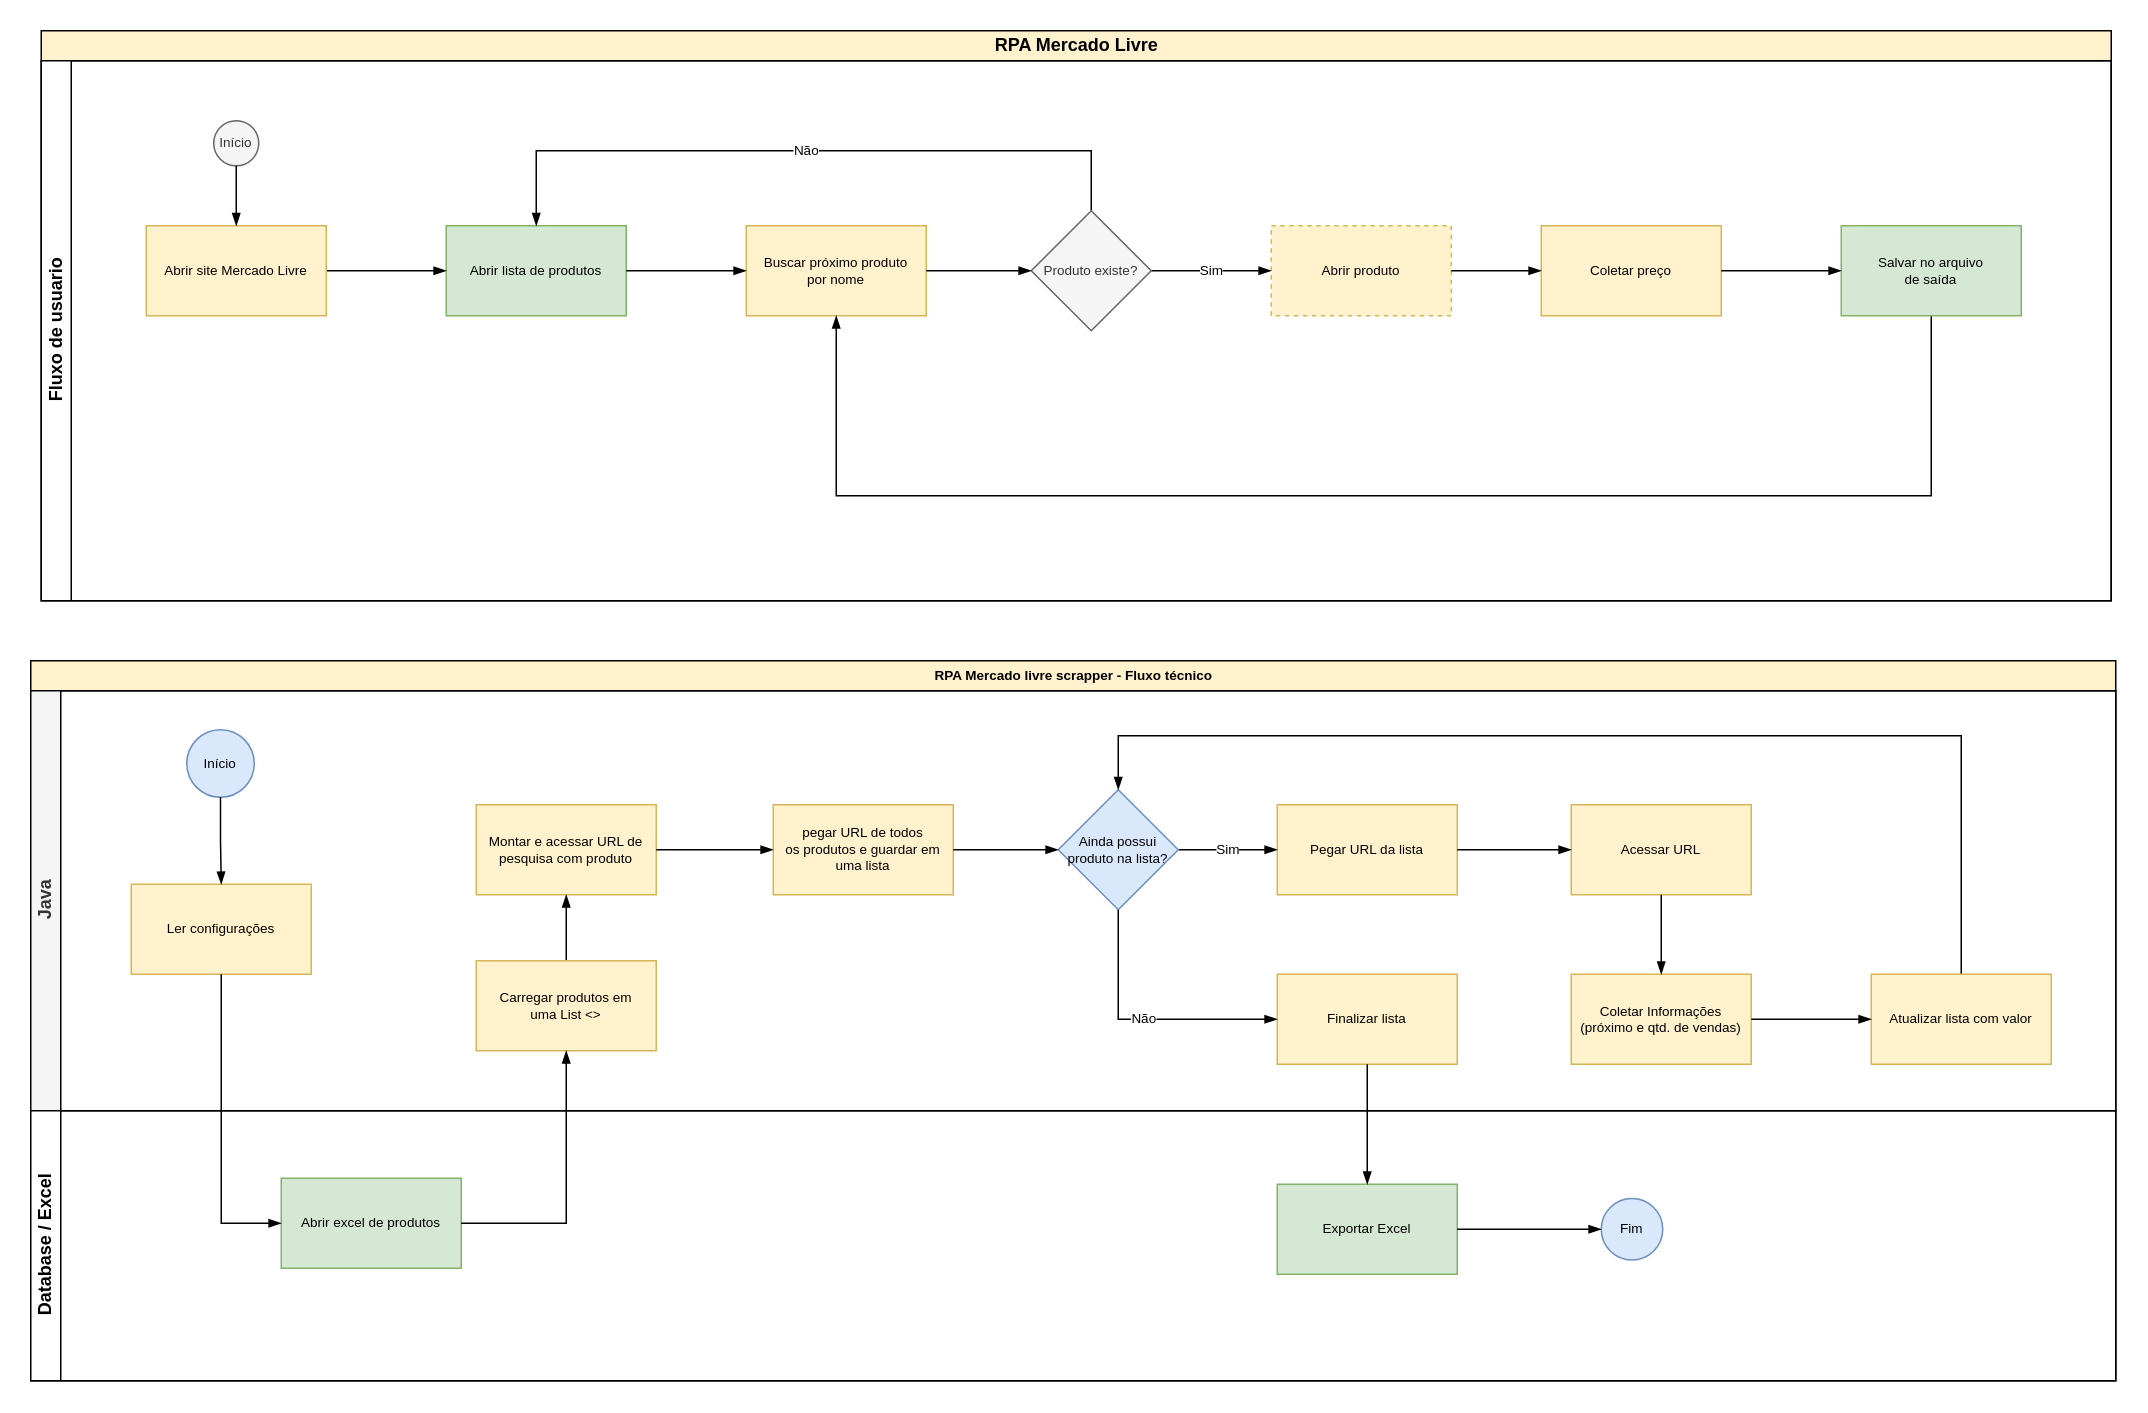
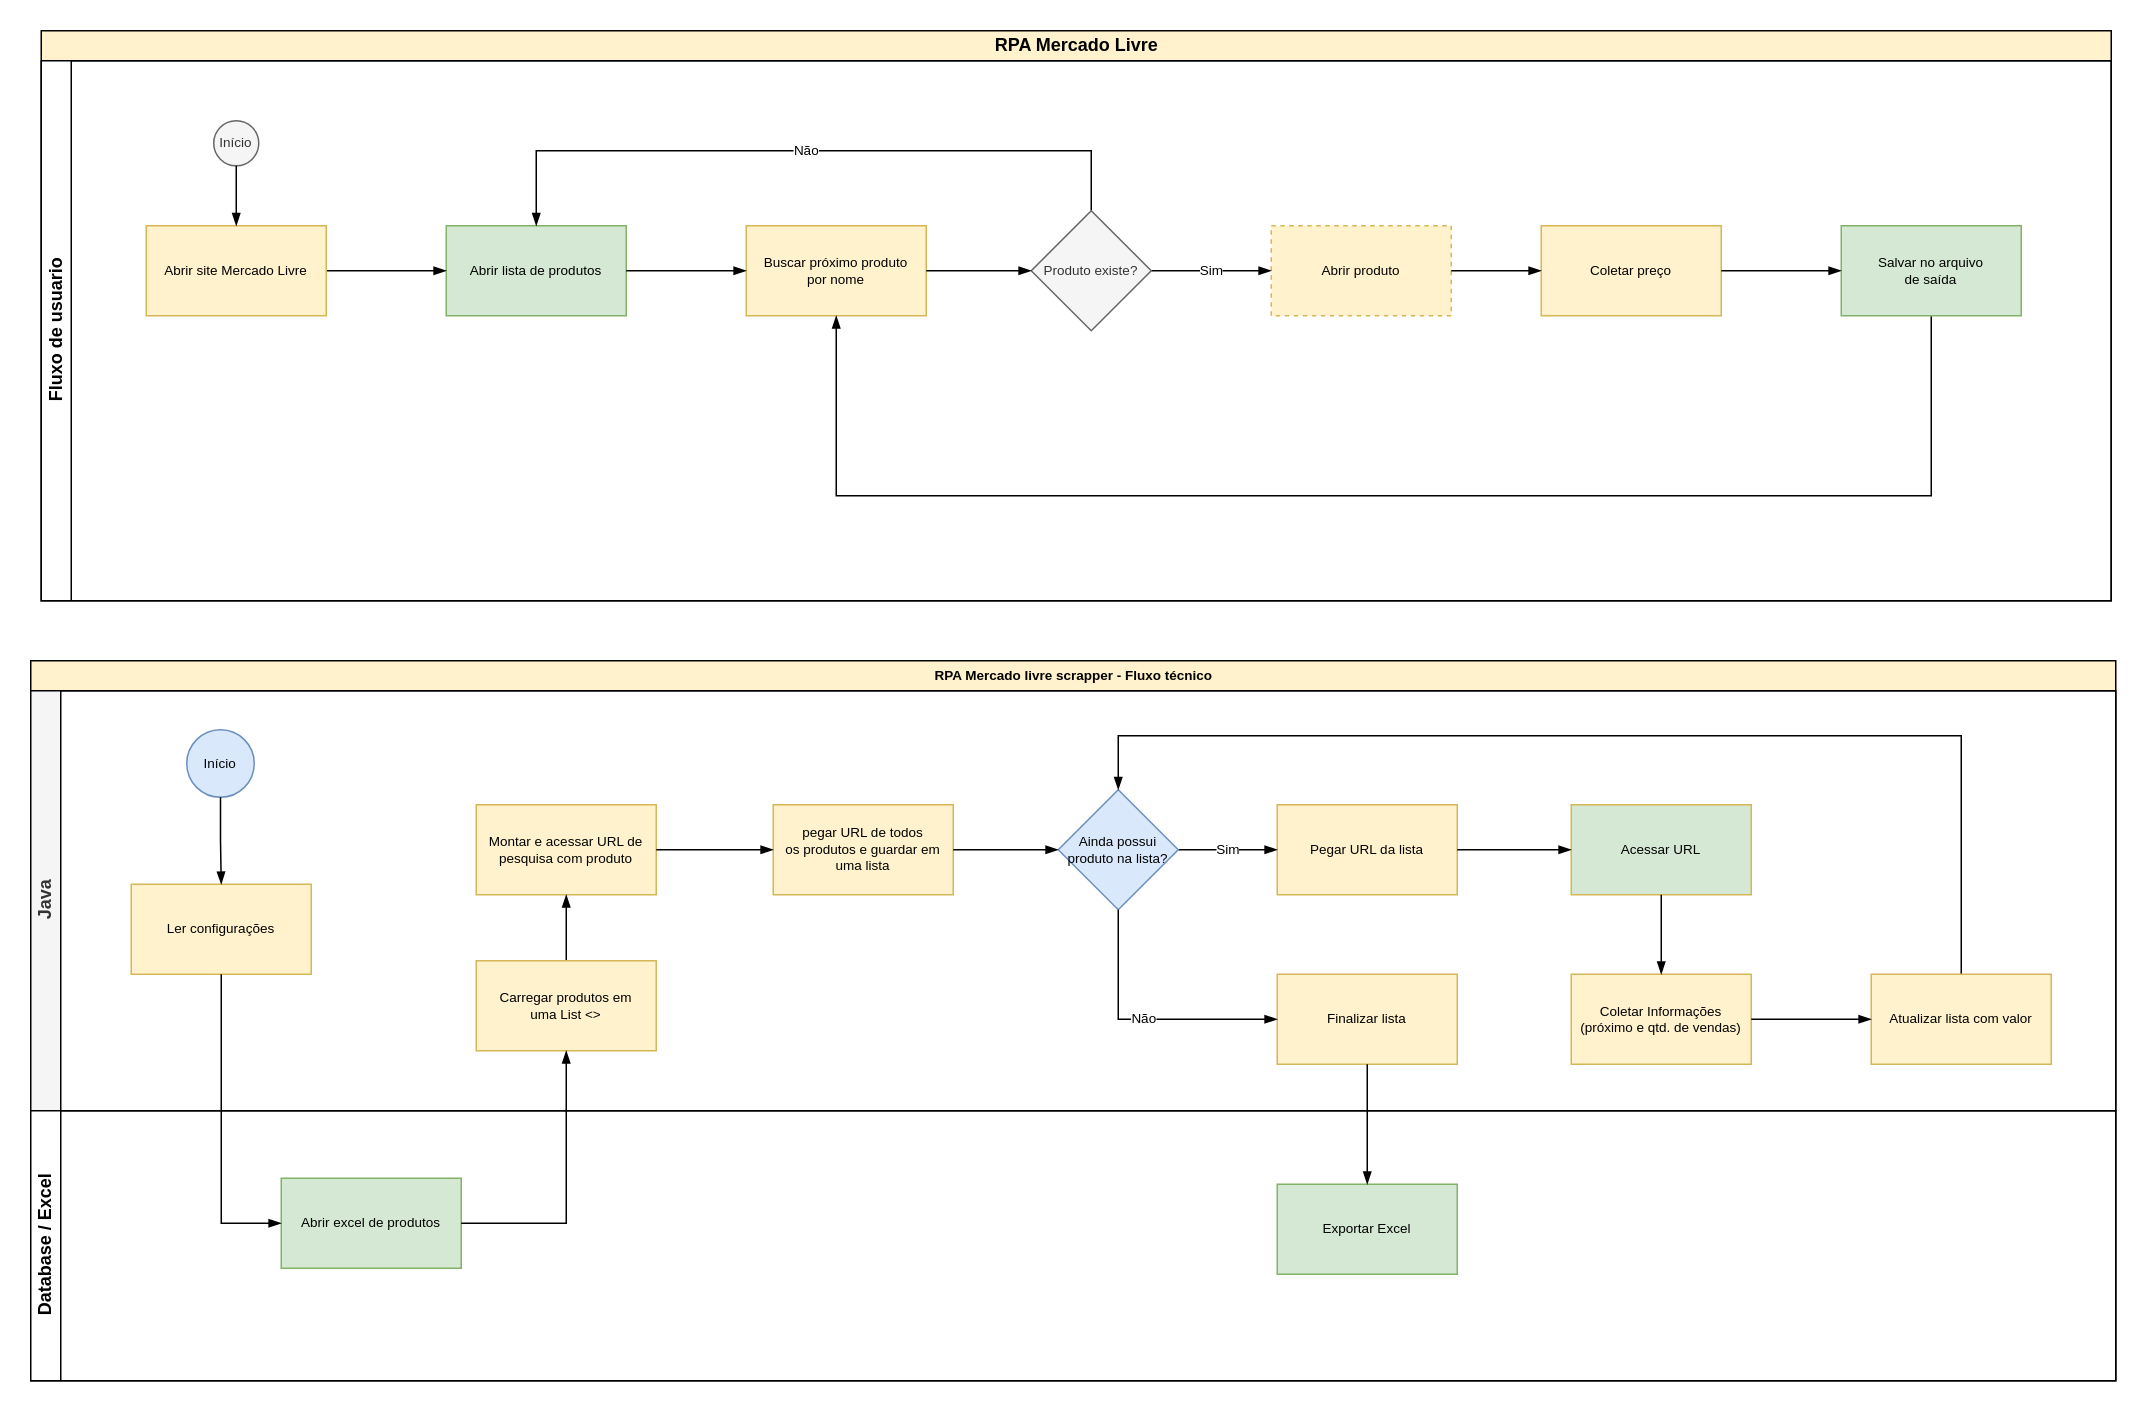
- <mxCell id="35" value="Acessar URL" style="whiteSpace=wrap;html=1;fontSize=9;strokeColor=#d6b656;fillColor=#fff2cc;" parent="22" vertex="1"><mxGeometry x="1027" y="76" width="120" height="60" as="geometry" /></mxCell>
+ <mxCell id="35" value="Acessar URL" style="whiteSpace=wrap;html=1;fontSize=9;strokeColor=#d6b656;fillColor=#d5e8d4;" parent="22" vertex="1"><mxGeometry x="1027" y="76" width="120" height="60" as="geometry" /></mxCell>
- <mxCell id="48" value="" style="edgeStyle=orthogonalEdgeStyle;rounded=0;orthogonalLoop=1;jettySize=auto;html=1;endArrow=blockThin;endFill=1;fontSize=9;" parent="44" source="46" target="47" edge="1"><mxGeometry relative="1" as="geometry" /></mxCell>
- <mxCell id="47" value="Fim" style="ellipse;whiteSpace=wrap;html=1;fontSize=9;strokeColor=#6c8ebf;fillColor=#dae8fc;" parent="44" vertex="1"><mxGeometry x="1047" y="58.5" width="41" height="41" as="geometry" /></mxCell>
